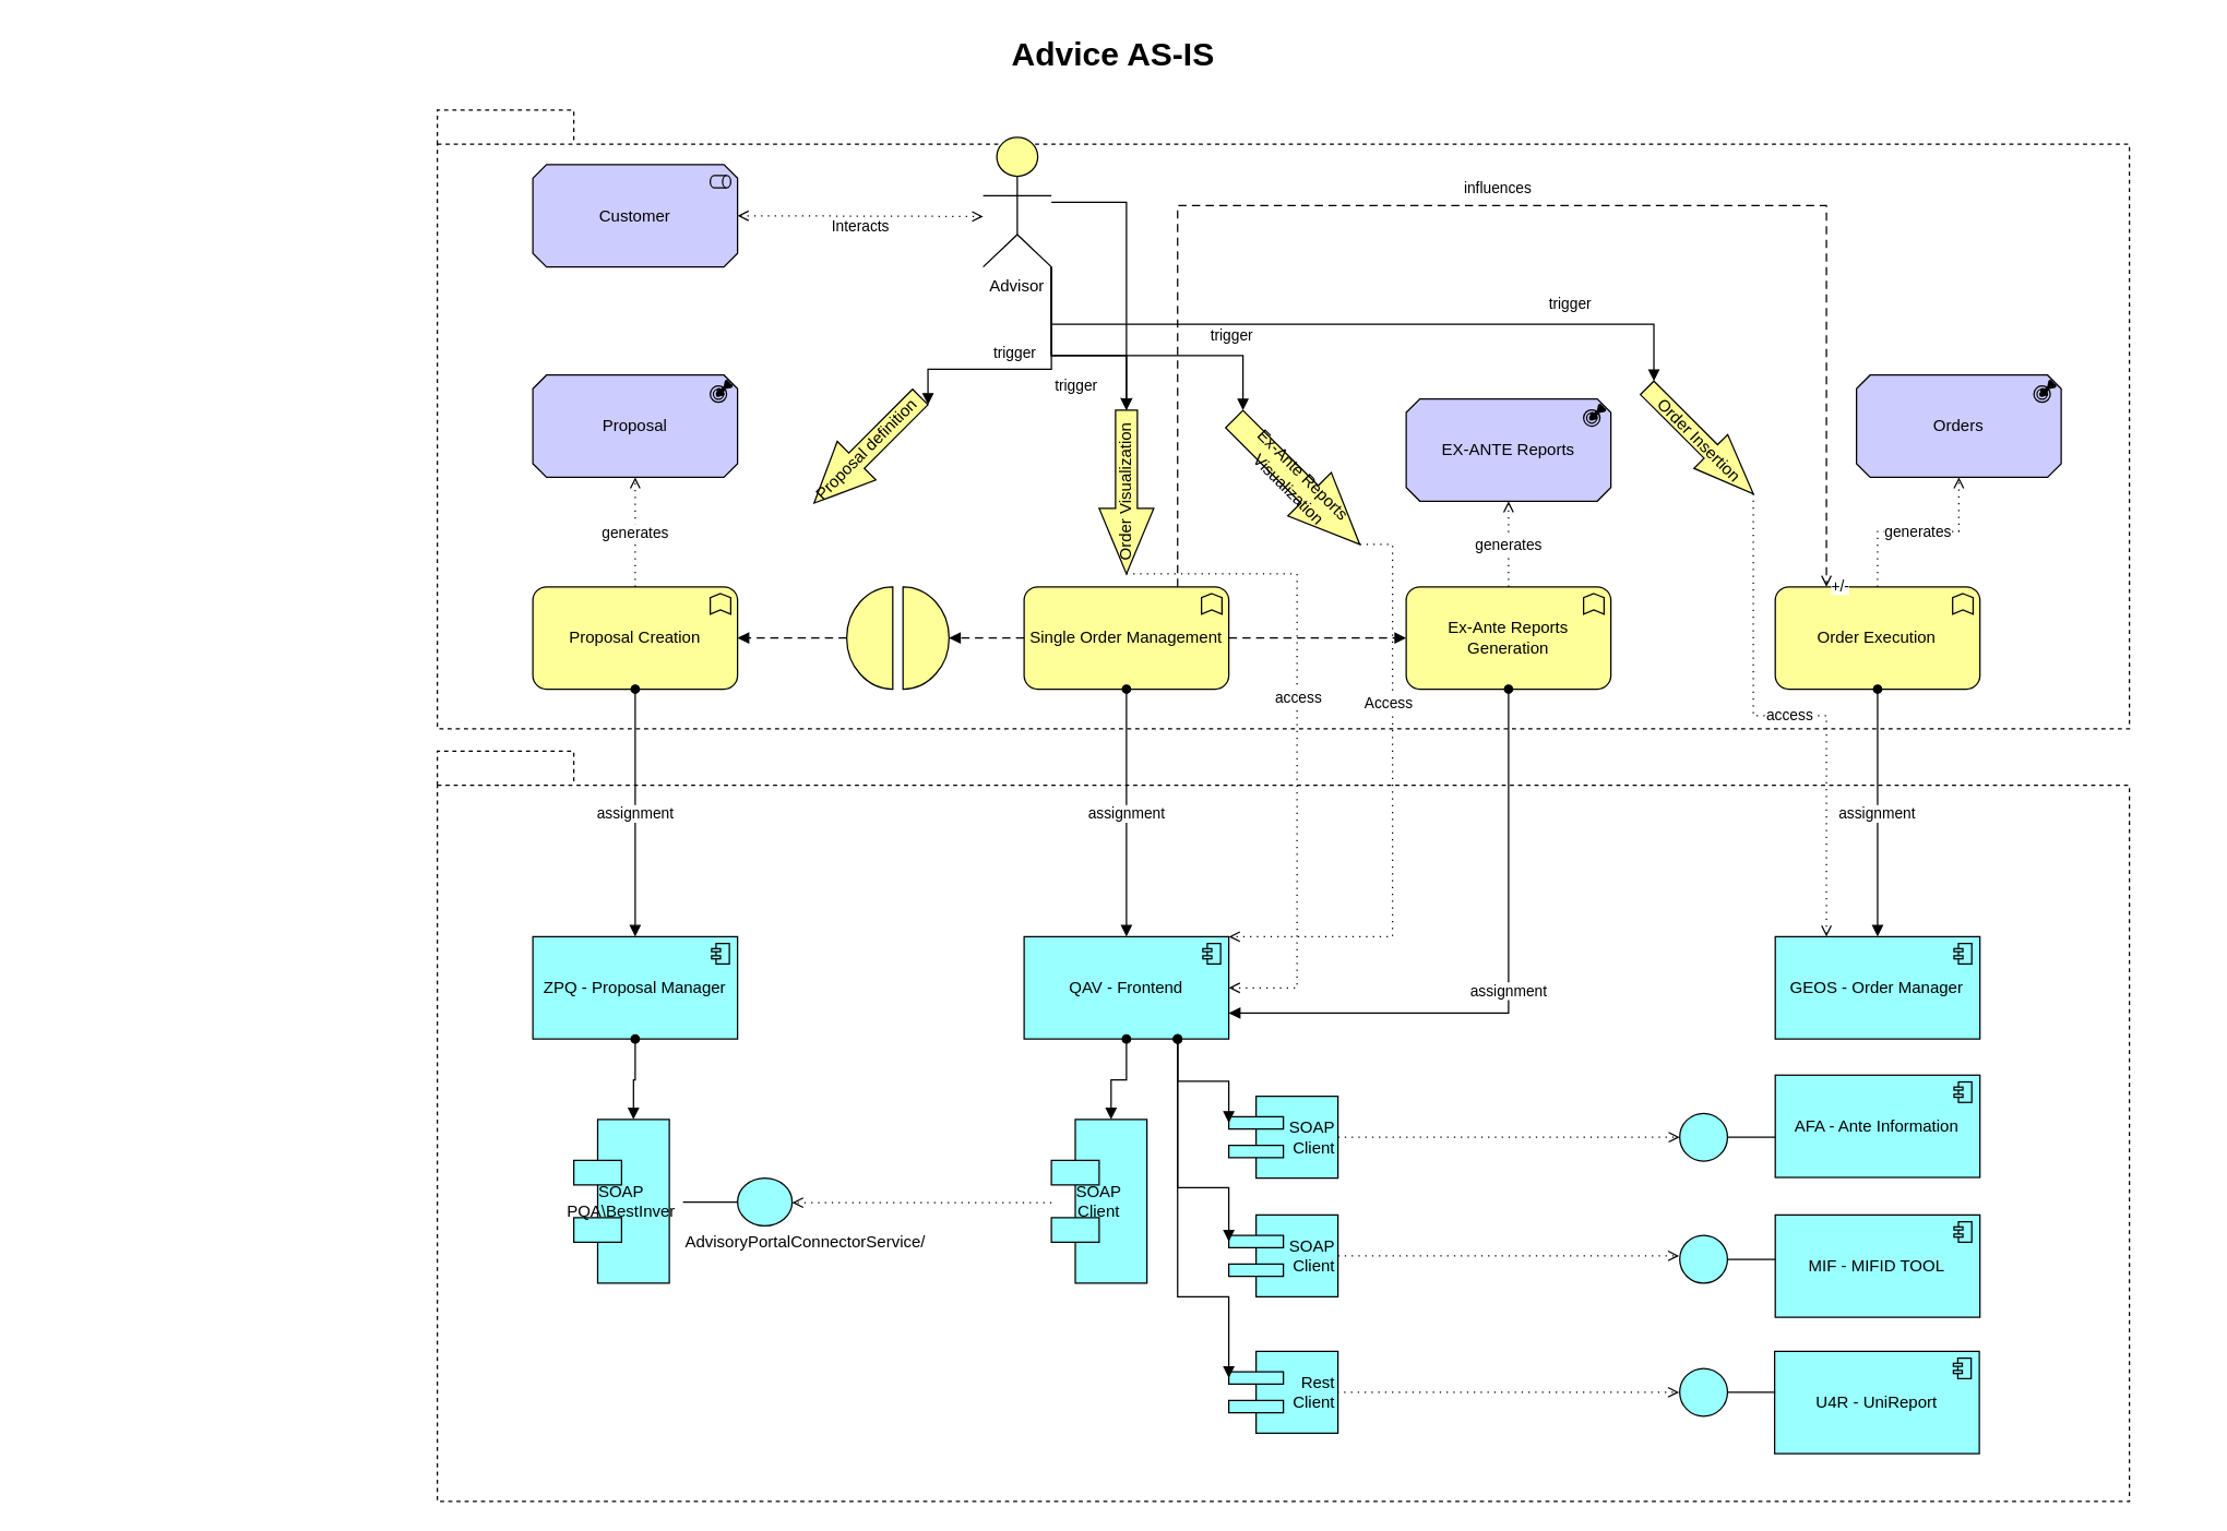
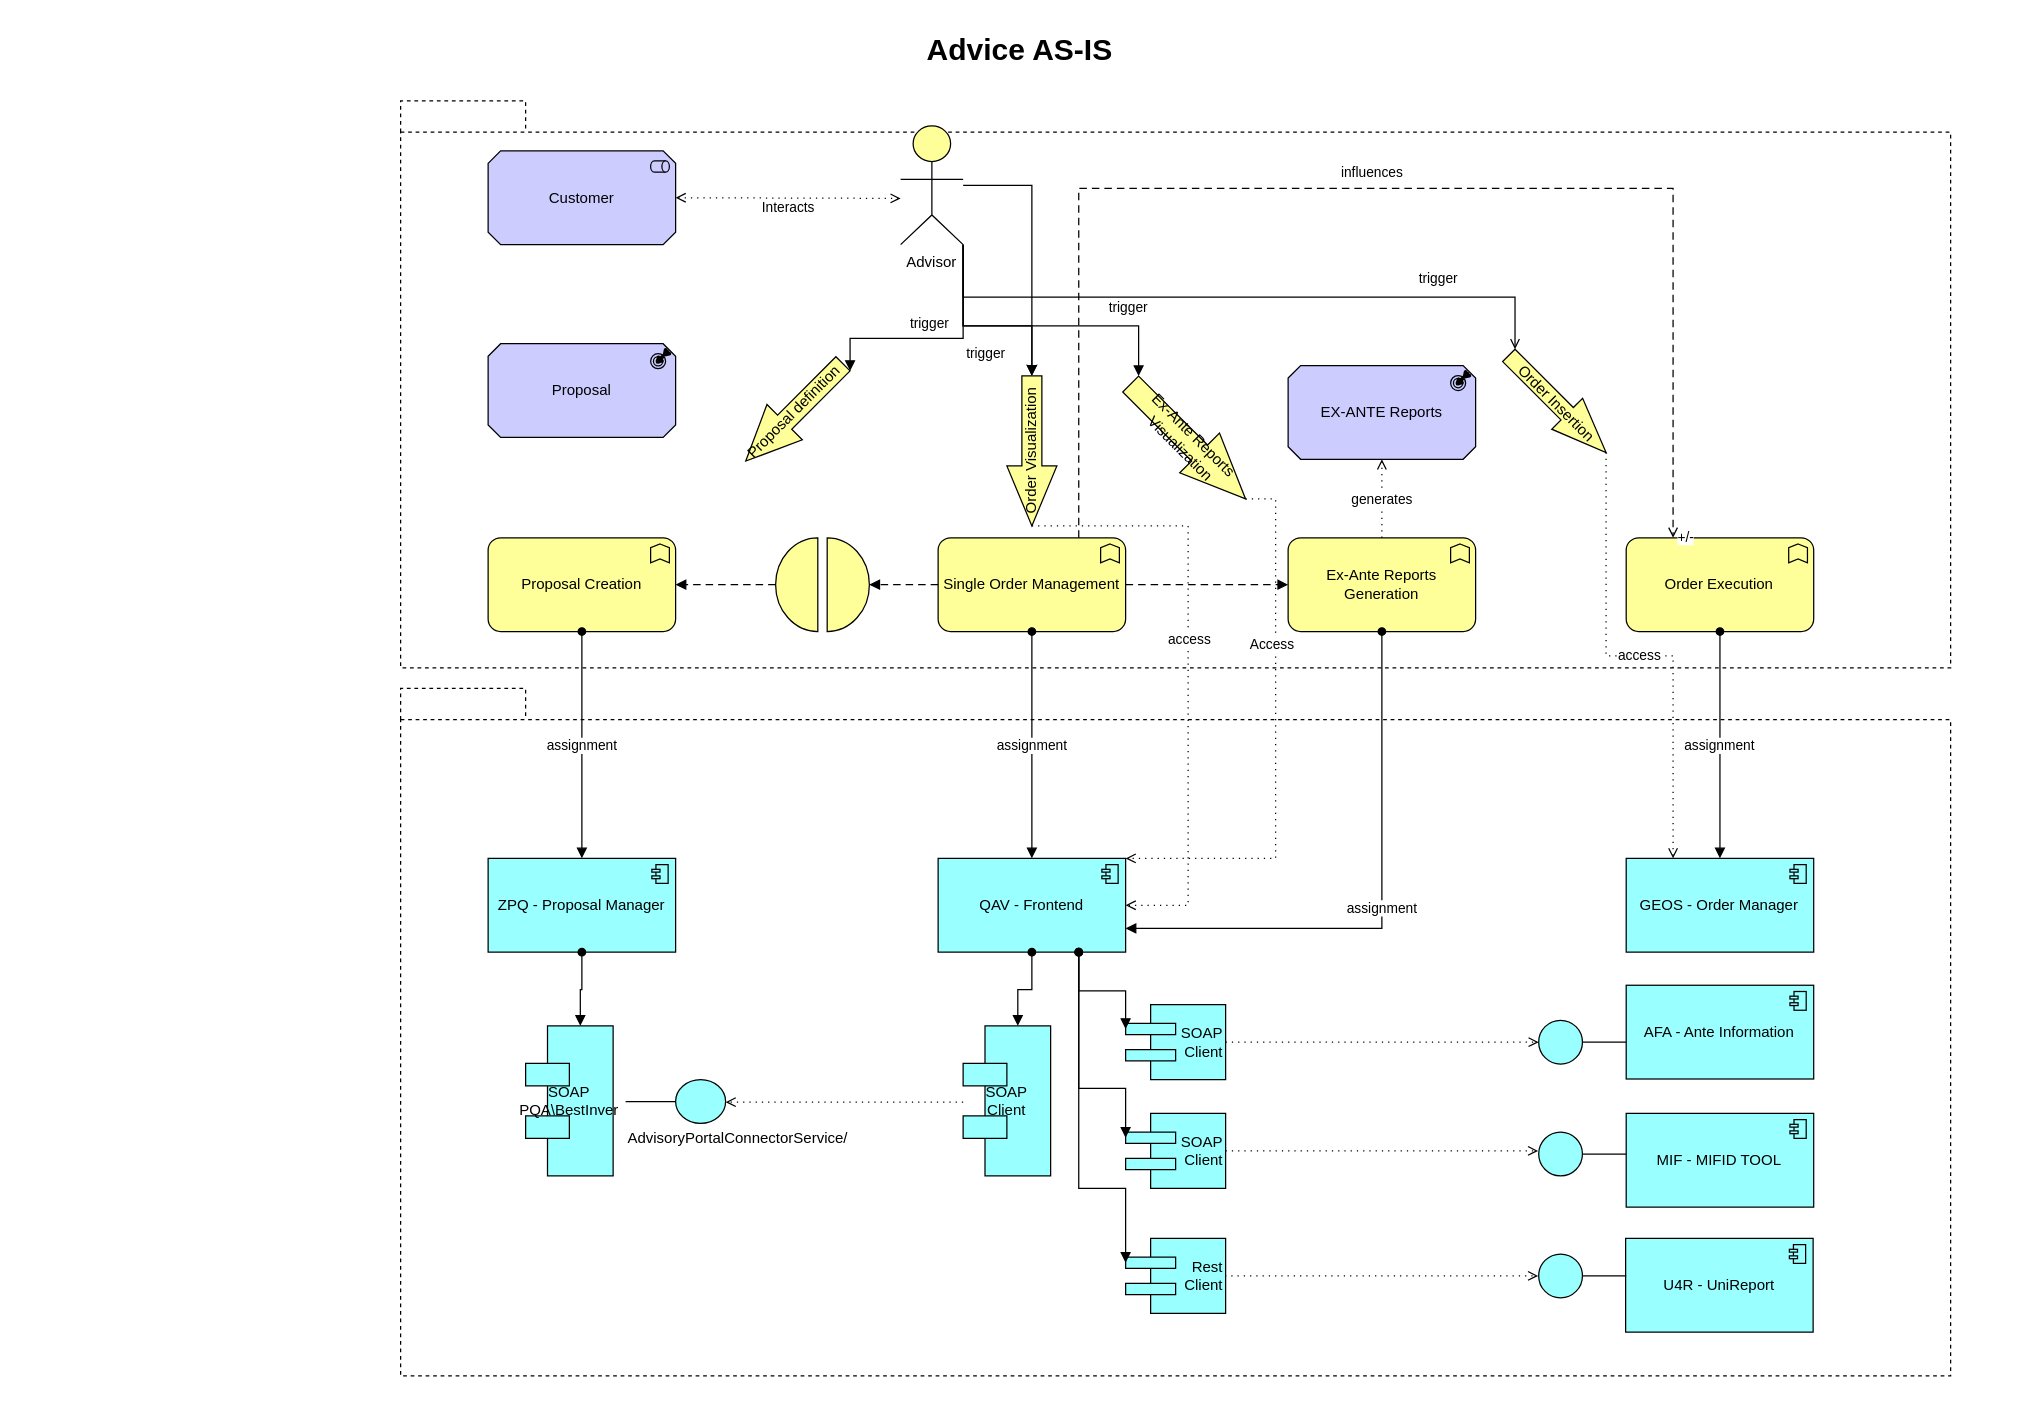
- <mxCell id="48" value="trigger" style="edgeStyle=elbowEdgeStyle;html=1;endArrow=block;dashed=0;elbow=vertical;endFill=1;rounded=0;entryX=0;entryY=0.3;entryDx=0;entryDy=0;entryPerimeter=0;exitX=1;exitY=1;exitDx=0;exitDy=0;exitPerimeter=0;" parent="1" source="9" target="12" edge="1"><mxGeometry x="0.607" y="15" width="160" relative="1" as="geometry"><mxPoint x="770" y="240" as="sourcePoint" /><mxPoint x="920.402" y="310.174" as="targetPoint" /><mxPoint as="offset" /></mxGeometry></mxCell>
+ <mxCell id="48" value="trigger" style="edgeStyle=elbowEdgeStyle;html=1;endArrow=open;dashed=0;elbow=vertical;endFill=1;rounded=0;entryX=0;entryY=0.3;entryDx=0;entryDy=0;entryPerimeter=0;exitX=1;exitY=1;exitDx=0;exitDy=0;exitPerimeter=0;" parent="1" source="9" target="12" edge="1"><mxGeometry x="0.607" y="15" width="160" relative="1" as="geometry"><mxPoint x="770" y="240" as="sourcePoint" /><mxPoint x="920.402" y="310.174" as="targetPoint" /><mxPoint as="offset" /></mxGeometry></mxCell>
- <mxCell id="24" value="Orders" style="html=1;outlineConnect=0;whiteSpace=wrap;fillColor=#CCCCFF;shape=mxgraph.archimate3.application;appType=outcome;archiType=oct;" parent="1" vertex="1"><mxGeometry x="1360" y="274.25" width="150" height="75" as="geometry" /></mxCell>
- <mxCell id="26" value="generates" style="edgeStyle=elbowEdgeStyle;html=1;endArrow=open;elbow=vertical;endFill=0;dashed=1;dashPattern=1 4;rounded=0;exitX=0.5;exitY=0;exitDx=0;exitDy=0;exitPerimeter=0;" parent="1" source="5" target="23" edge="1"><mxGeometry width="160" relative="1" as="geometry"><mxPoint x="670" y="330" as="sourcePoint" /><mxPoint x="830" y="330" as="targetPoint" /></mxGeometry></mxCell>
- <mxCell id="27" value="generates" style="edgeStyle=elbowEdgeStyle;html=1;endArrow=open;elbow=vertical;endFill=0;dashed=1;dashPattern=1 4;rounded=0;entryX=0.5;entryY=1;entryDx=0;entryDy=0;entryPerimeter=0;" parent="1" source="11" target="24" edge="1"><mxGeometry width="160" relative="1" as="geometry"><mxPoint x="890.46" y="330" as="sourcePoint" /><mxPoint x="1050.46" y="330" as="targetPoint" /></mxGeometry></mxCell>
